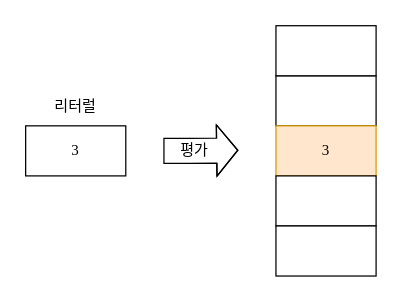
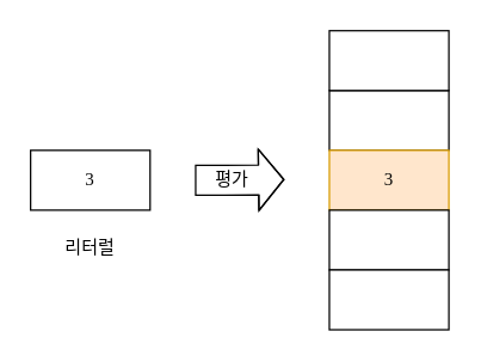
- <mxCell id="3" value="리터럴" style="text;strokeColor=none;align=center;fillColor=none;html=1;verticalAlign=middle;whiteSpace=wrap;rounded=0;fontFamily=Pretendard-Regular;fontSource=https%3A%2F%2Fcdn.jsdelivr.net%2Fgh%2FProject-Noonnu%2Fnoonfonts_2107%401.1%2FPretendard-Regular.woff;" vertex="1" parent="1"><mxGeometry x="30" y="70" width="60" height="30" as="geometry" /></mxCell>
+ <mxCell id="3" value="리터럴" style="text;strokeColor=none;align=center;fillColor=none;html=1;verticalAlign=middle;whiteSpace=wrap;rounded=0;fontFamily=Pretendard-Regular;fontSource=https%3A%2F%2Fcdn.jsdelivr.net%2Fgh%2FProject-Noonnu%2Fnoonfonts_2107%401.1%2FPretendard-Regular.woff;" vertex="1" parent="1"><mxGeometry x="30" y="150" width="60" height="30" as="geometry" /></mxCell>
